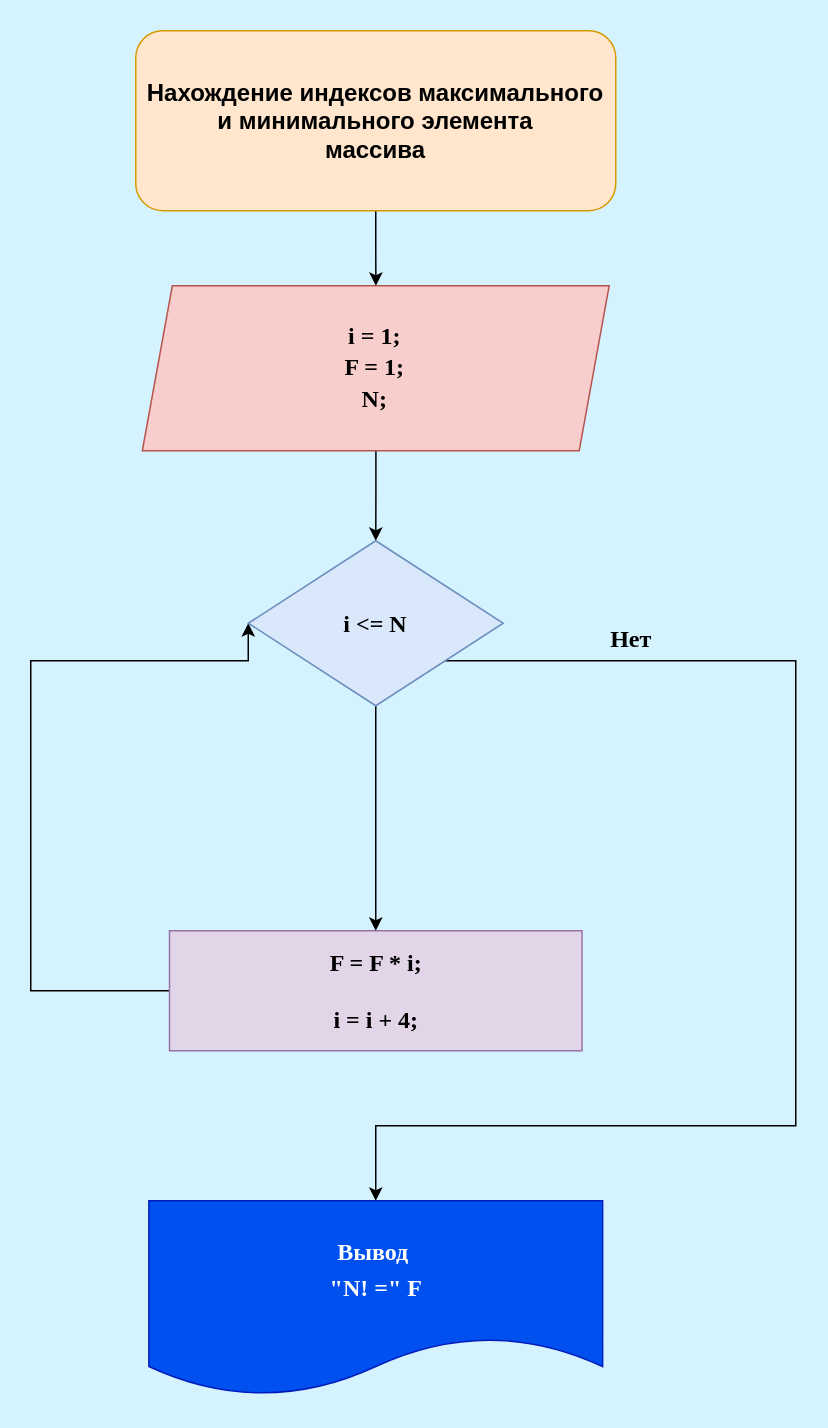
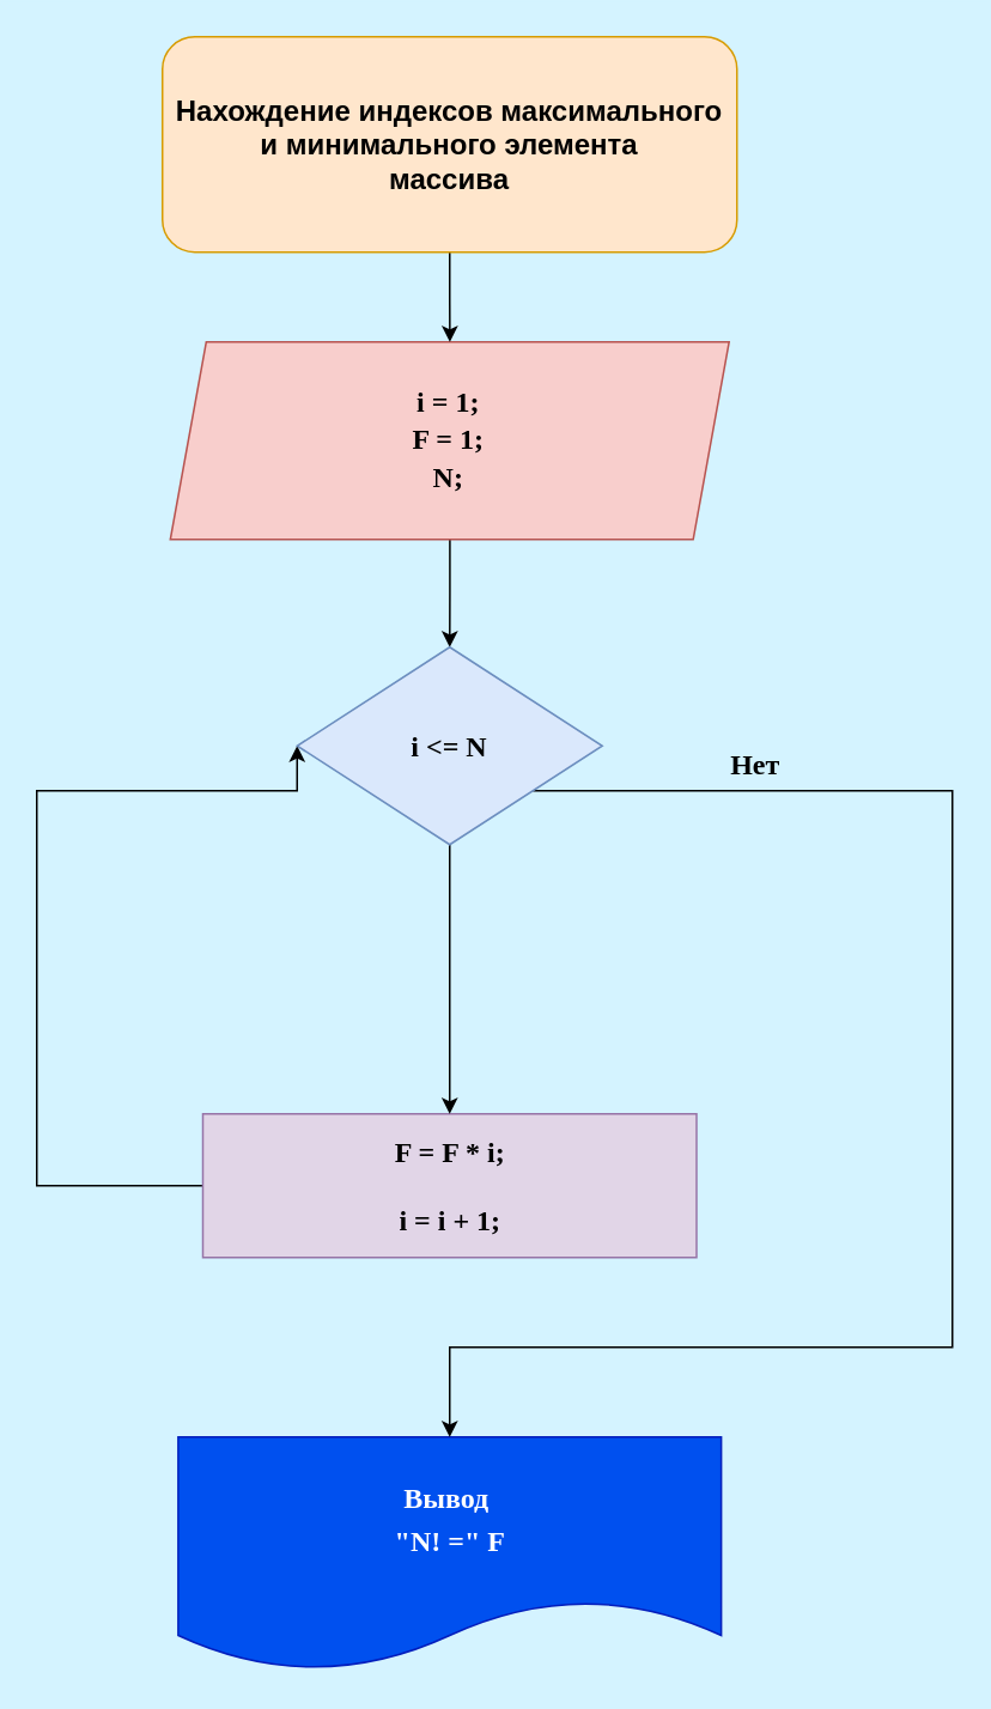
- <mxCell id="5" value="&lt;font style=&quot;font-size: 16px;&quot;&gt;F = F * i;&lt;br&gt;&lt;br&gt;i = i + 4;&lt;br&gt;&lt;/font&gt;" style="whiteSpace=wrap;html=1;fontFamily=Verdana;fillColor=#e1d5e7;strokeColor=#9673a6;fontStyle=1;" parent="1" vertex="1"><mxGeometry x="112.5" y="620" width="275" height="80" as="geometry" /></mxCell>
+ <mxCell id="5" value="&lt;font style=&quot;font-size: 16px;&quot;&gt;F = F * i;&lt;br&gt;&lt;br&gt;i = i + 1;&lt;br&gt;&lt;/font&gt;" style="whiteSpace=wrap;html=1;fontFamily=Verdana;fillColor=#e1d5e7;strokeColor=#9673a6;fontStyle=1;" parent="1" vertex="1"><mxGeometry x="112.5" y="620" width="275" height="80" as="geometry" /></mxCell>
